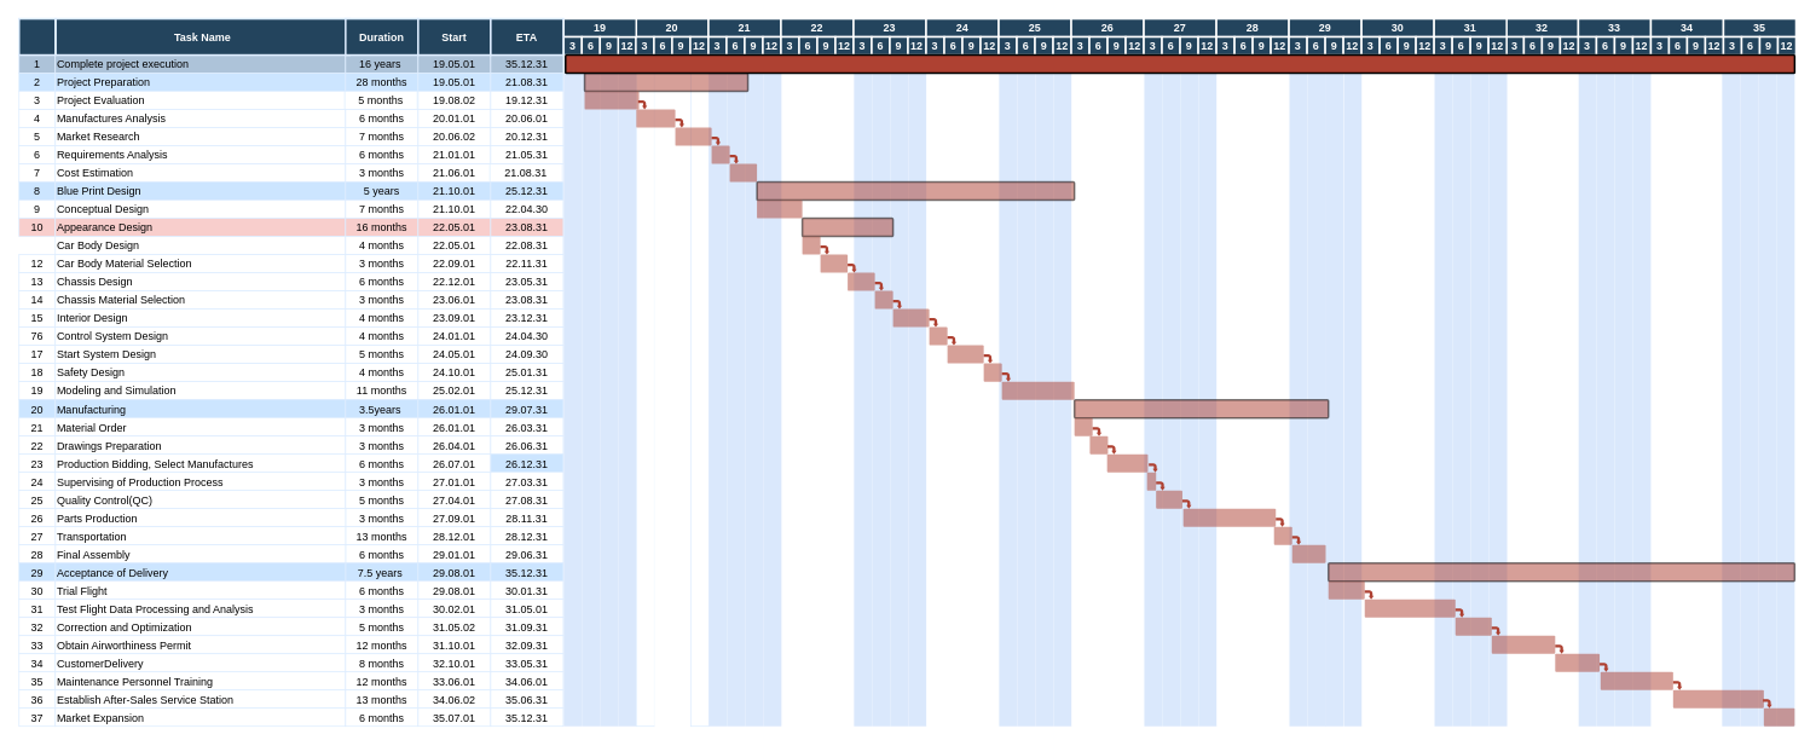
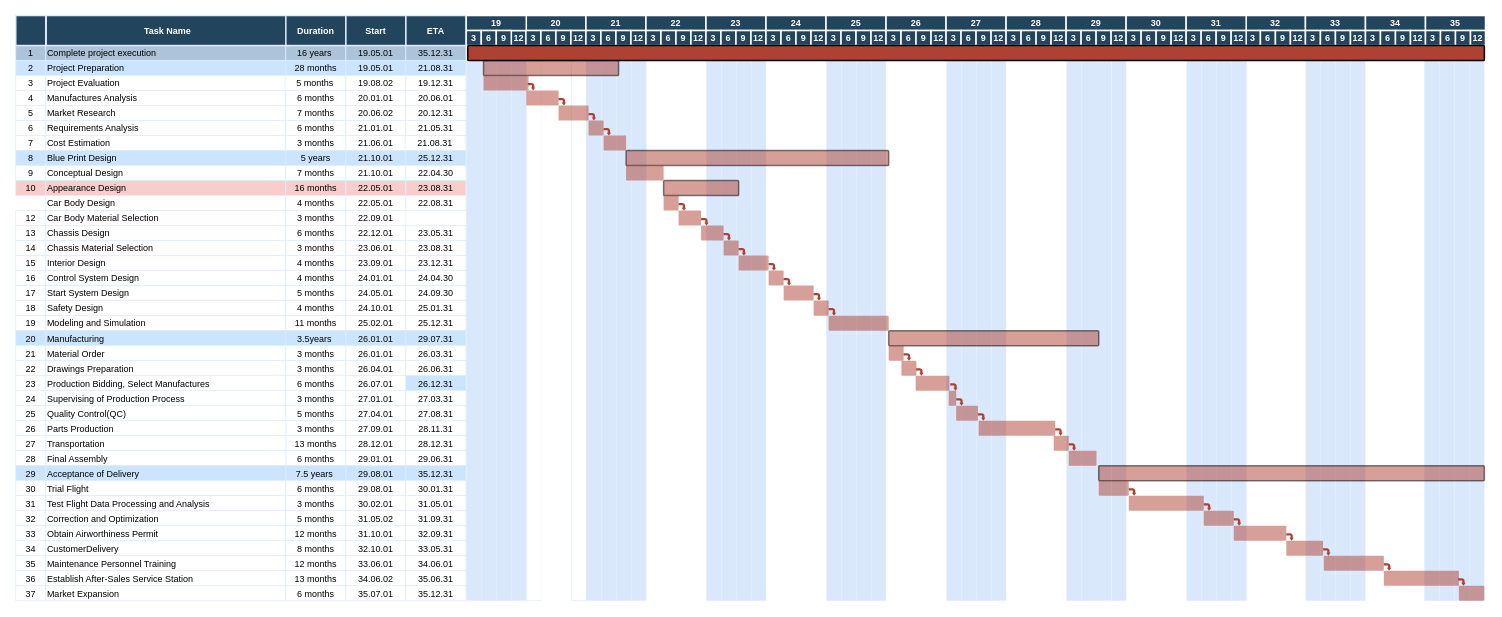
- <mxCell id="184" value="22.11.31" style="strokeColor=#DEEDFF;" parent="1" vertex="1"><mxGeometry x="540.5" y="280" width="80.0" height="20" as="geometry" /></mxCell>
- <mxCell id="200" value="76" style="strokeColor=#DEEDFF;" parent="1" vertex="1"><mxGeometry x="20.5" y="360" width="40" height="20" as="geometry" /></mxCell>
+ <mxCell id="200" value="16" style="strokeColor=#DEEDFF;" parent="1" vertex="1"><mxGeometry x="20.5" y="360" width="40" height="20" as="geometry" /></mxCell>
